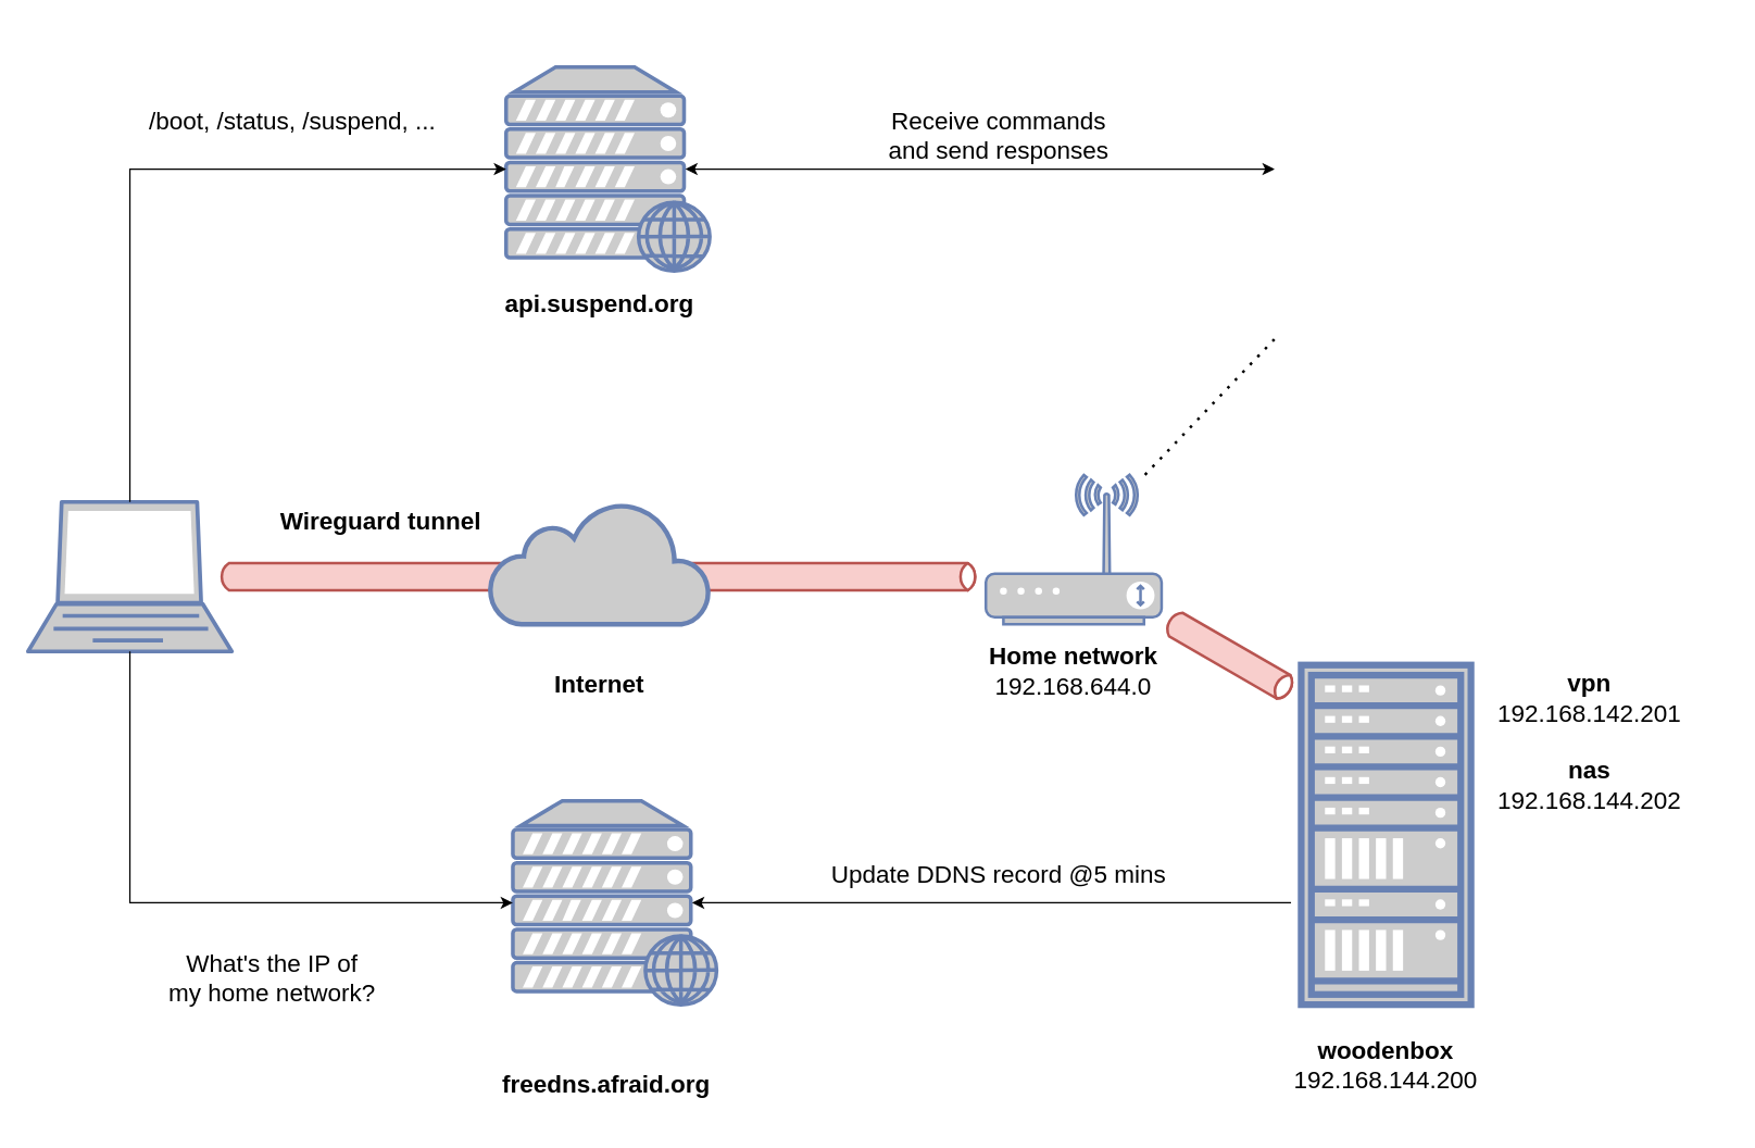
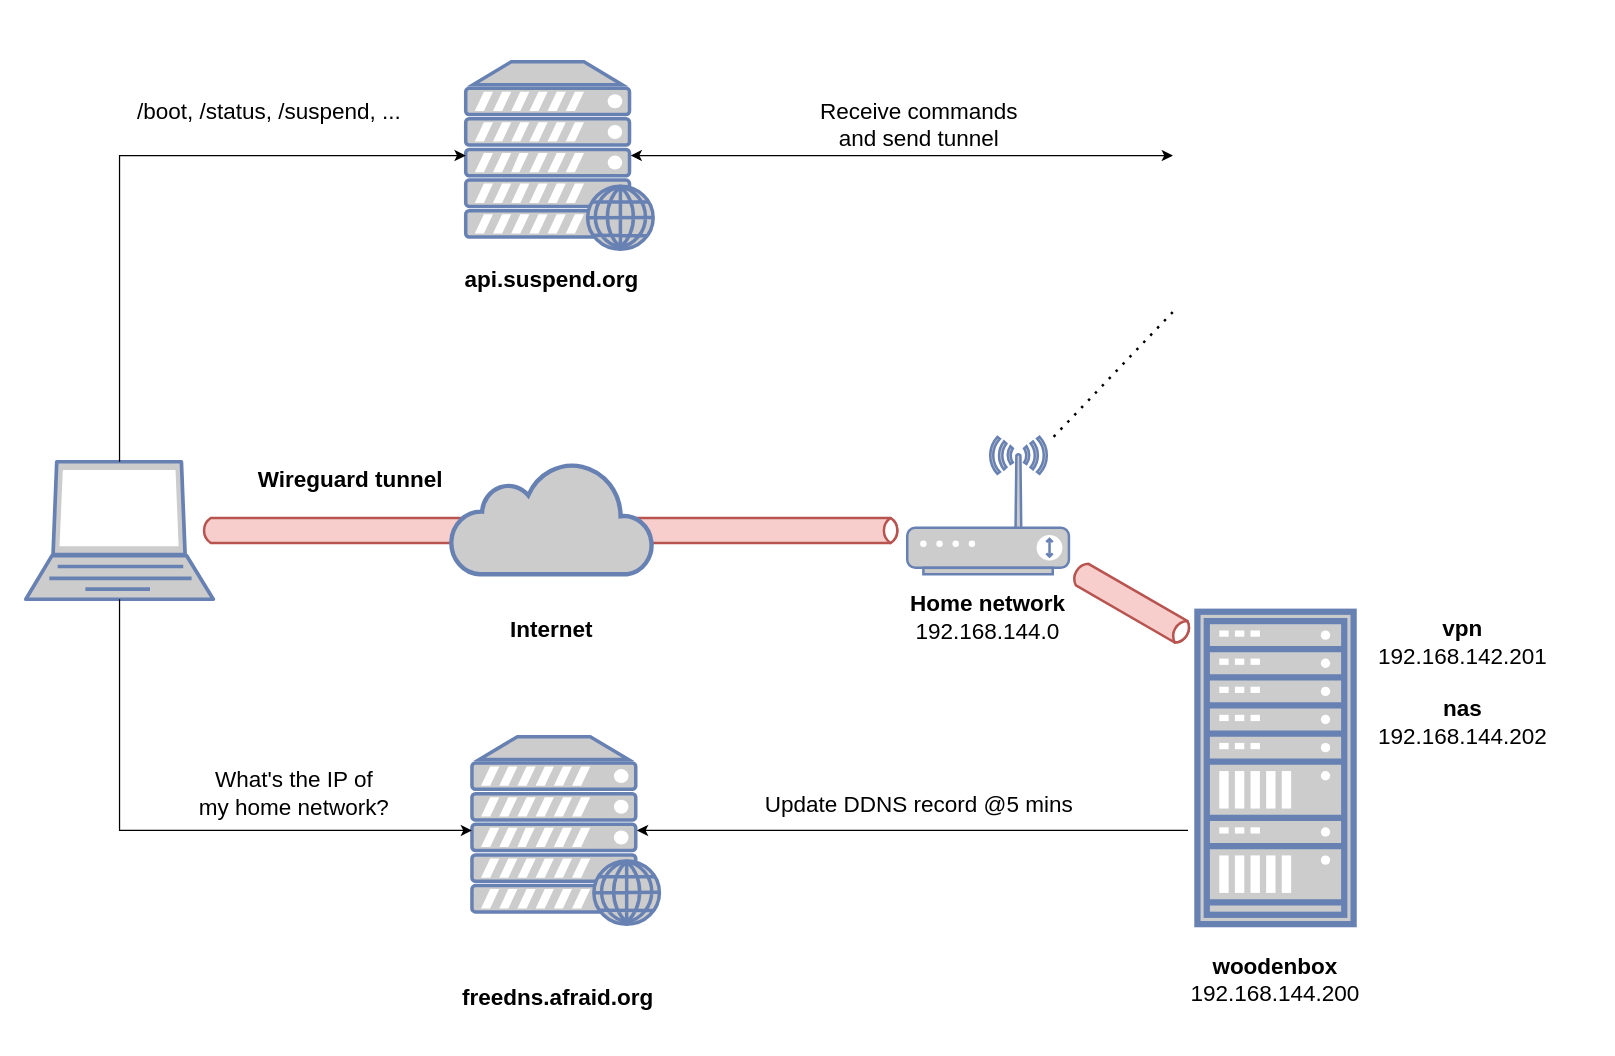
- <mxCell id="31" value="&lt;font style=&quot;font-size: 18px;&quot;&gt;Receive commands &lt;br&gt;and send responses&lt;/font&gt;" style="text;html=1;align=center;verticalAlign=middle;whiteSpace=wrap;rounded=0;fontSize=16;fontStyle=0" parent="1" vertex="1"><mxGeometry x="610" y="56" width="250" height="30" as="geometry" /></mxCell>
+ <mxCell id="31" value="&lt;font style=&quot;font-size: 18px;&quot;&gt;Receive commands &lt;br&gt;and send tunnel&lt;/font&gt;" style="text;html=1;align=center;verticalAlign=middle;whiteSpace=wrap;rounded=0;fontSize=16;fontStyle=0" parent="1" vertex="1"><mxGeometry x="610" y="56" width="250" height="30" as="geometry" /></mxCell>
- <mxCell id="9" value="&lt;div&gt;&lt;font style=&quot;font-size: 18px;&quot;&gt;&lt;b&gt;Home network&lt;/b&gt;&lt;/font&gt;&lt;/div&gt;&lt;font style=&quot;font-size: 18px;&quot;&gt;192.168.644.0&lt;/font&gt;" style="text;html=1;align=center;verticalAlign=middle;whiteSpace=wrap;rounded=0;fontSize=16;fontStyle=0" parent="1" vertex="1"><mxGeometry x="690" y="440" width="200" height="50" as="geometry" /></mxCell>
+ <mxCell id="9" value="&lt;div&gt;&lt;font style=&quot;font-size: 18px;&quot;&gt;&lt;b&gt;Home network&lt;/b&gt;&lt;/font&gt;&lt;/div&gt;&lt;font style=&quot;font-size: 18px;&quot;&gt;192.168.144.0&lt;/font&gt;" style="text;html=1;align=center;verticalAlign=middle;whiteSpace=wrap;rounded=0;fontSize=16;fontStyle=0" parent="1" vertex="1"><mxGeometry x="690" y="440" width="200" height="50" as="geometry" /></mxCell>
- <mxCell id="28" value="&lt;font style=&quot;font-size: 18px;&quot;&gt;What's the IP of &lt;br&gt;my home network?&lt;/font&gt;" style="text;html=1;align=center;verticalAlign=middle;whiteSpace=wrap;rounded=0;fontSize=16;fontStyle=0" parent="1" vertex="1"><mxGeometry x="75" y="676" width="250" height="30" as="geometry" /></mxCell>
+ <mxCell id="28" value="&lt;font style=&quot;font-size: 18px;&quot;&gt;What's the IP of &lt;br&gt;my home network?&lt;/font&gt;" style="text;html=1;align=center;verticalAlign=middle;whiteSpace=wrap;rounded=0;fontSize=16;fontStyle=0" parent="1" vertex="1"><mxGeometry x="110" y="591" width="250" height="30" as="geometry" /></mxCell>
